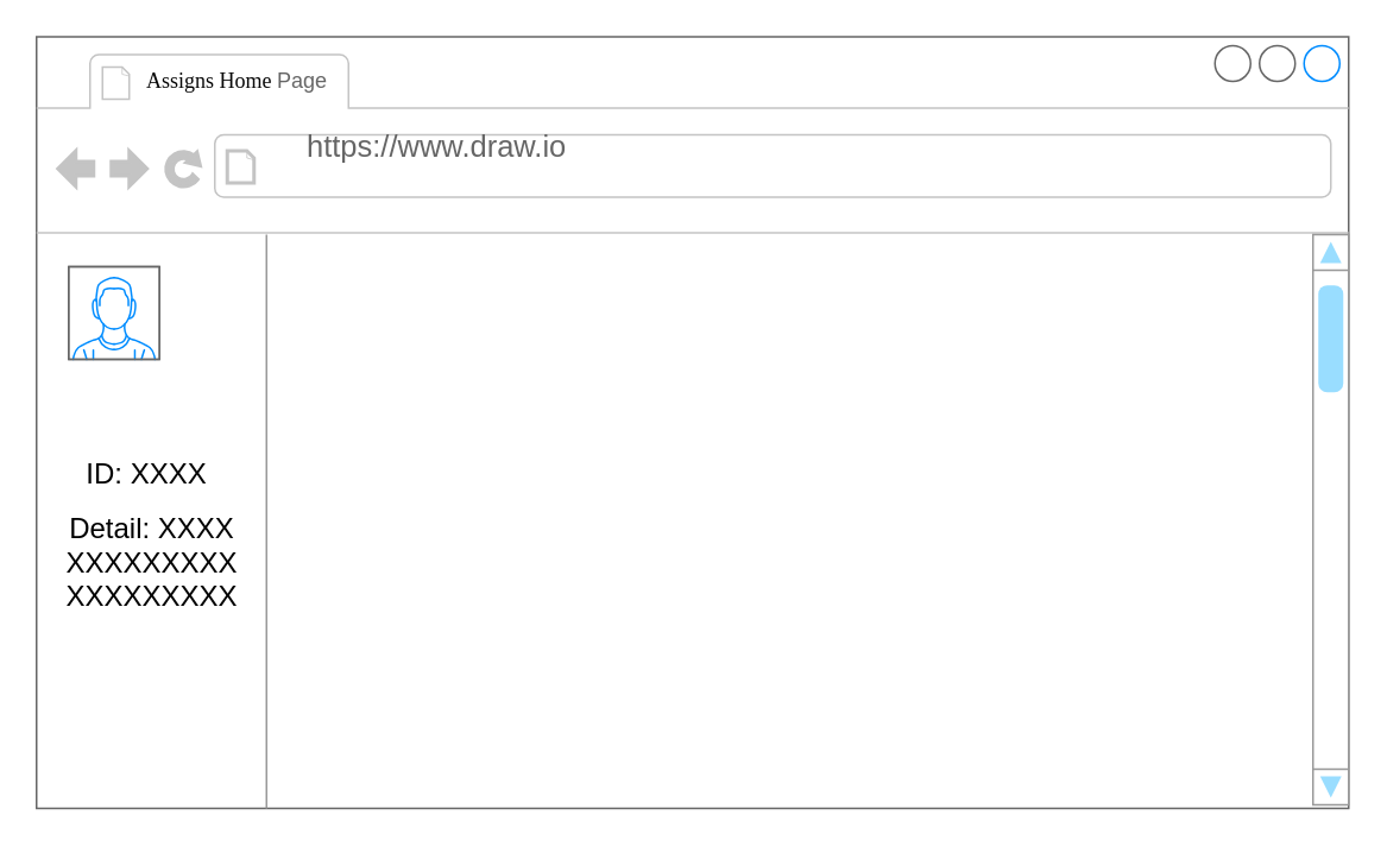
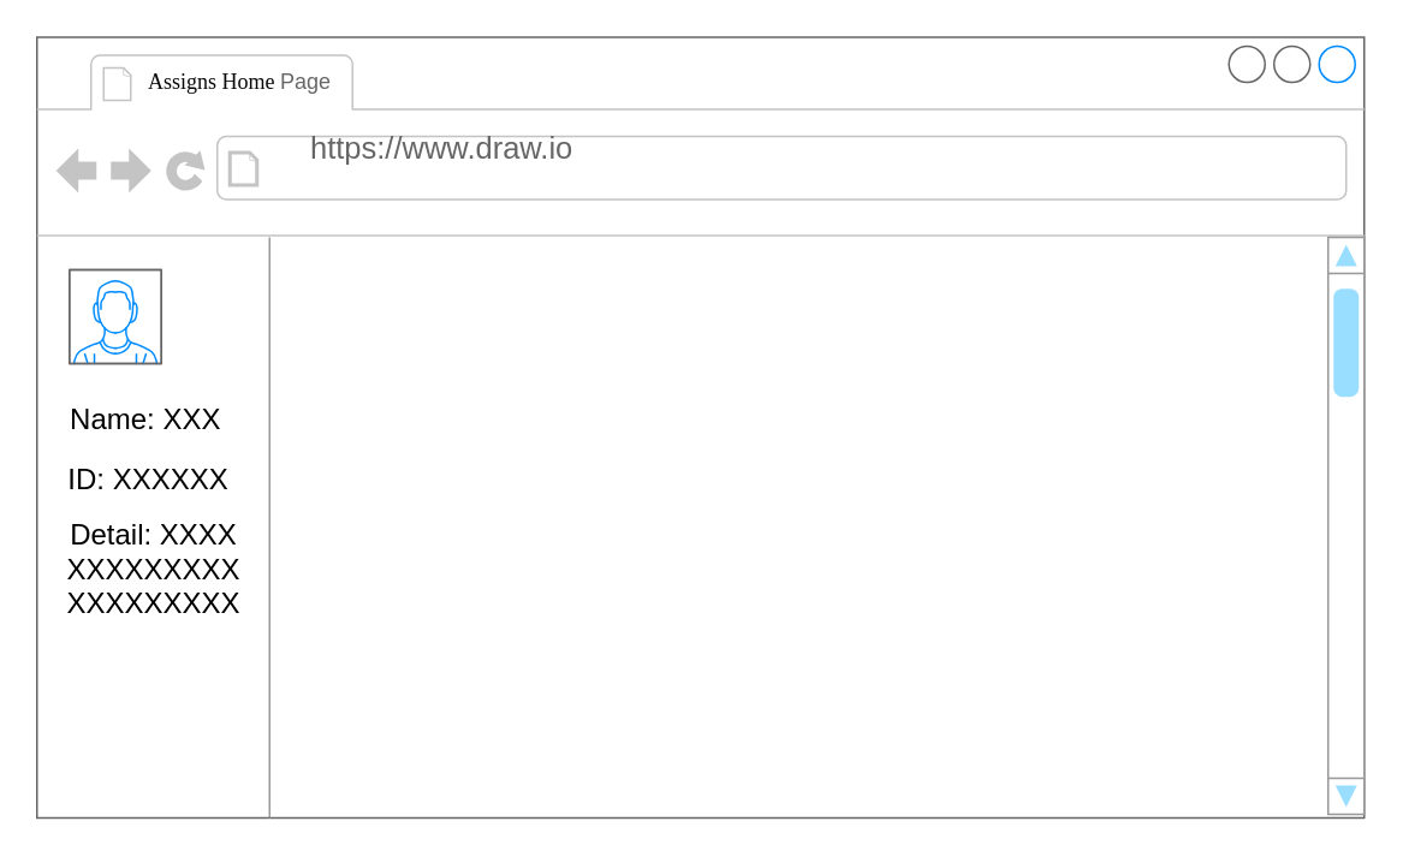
+ <mxCell id="8" value="Name: XXX" style="text;strokeColor=none;fillColor=none;html=1;align=center;verticalAlign=middle;whiteSpace=wrap;rounded=0;fontSize=16;" vertex="1" parent="2"><mxGeometry x="2" y="197" width="117" height="30" as="geometry" /></mxCell>
- <mxCell id="9" value="ID: XXXX" style="text;strokeColor=none;fillColor=none;html=1;align=center;verticalAlign=middle;whiteSpace=wrap;rounded=0;fontSize=16;" vertex="1" parent="2"><mxGeometry x="8" y="230" width="108" height="30" as="geometry" /></mxCell>
+ <mxCell id="9" value="ID: XXXXXX" style="text;strokeColor=none;fillColor=none;html=1;align=center;verticalAlign=middle;whiteSpace=wrap;rounded=0;fontSize=16;" vertex="1" parent="2"><mxGeometry x="8" y="230" width="108" height="30" as="geometry" /></mxCell>
